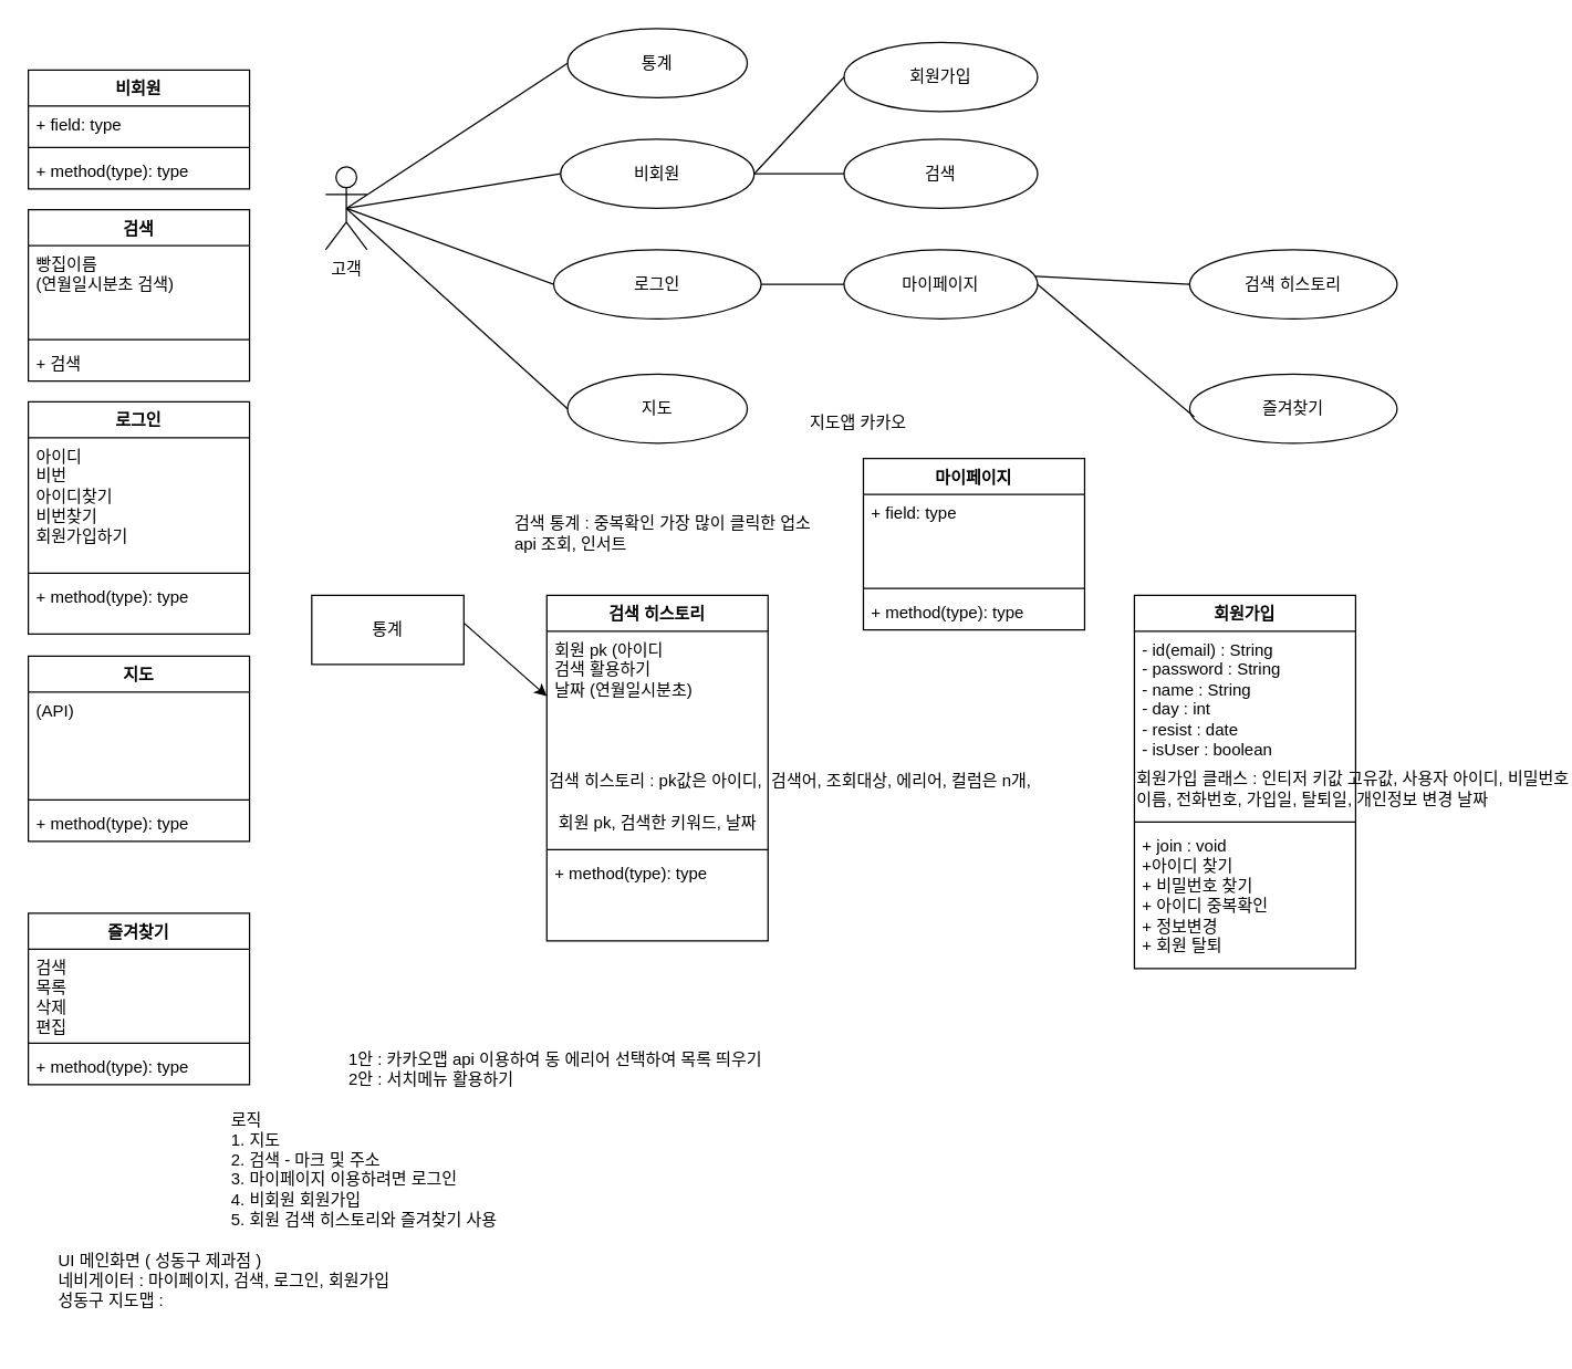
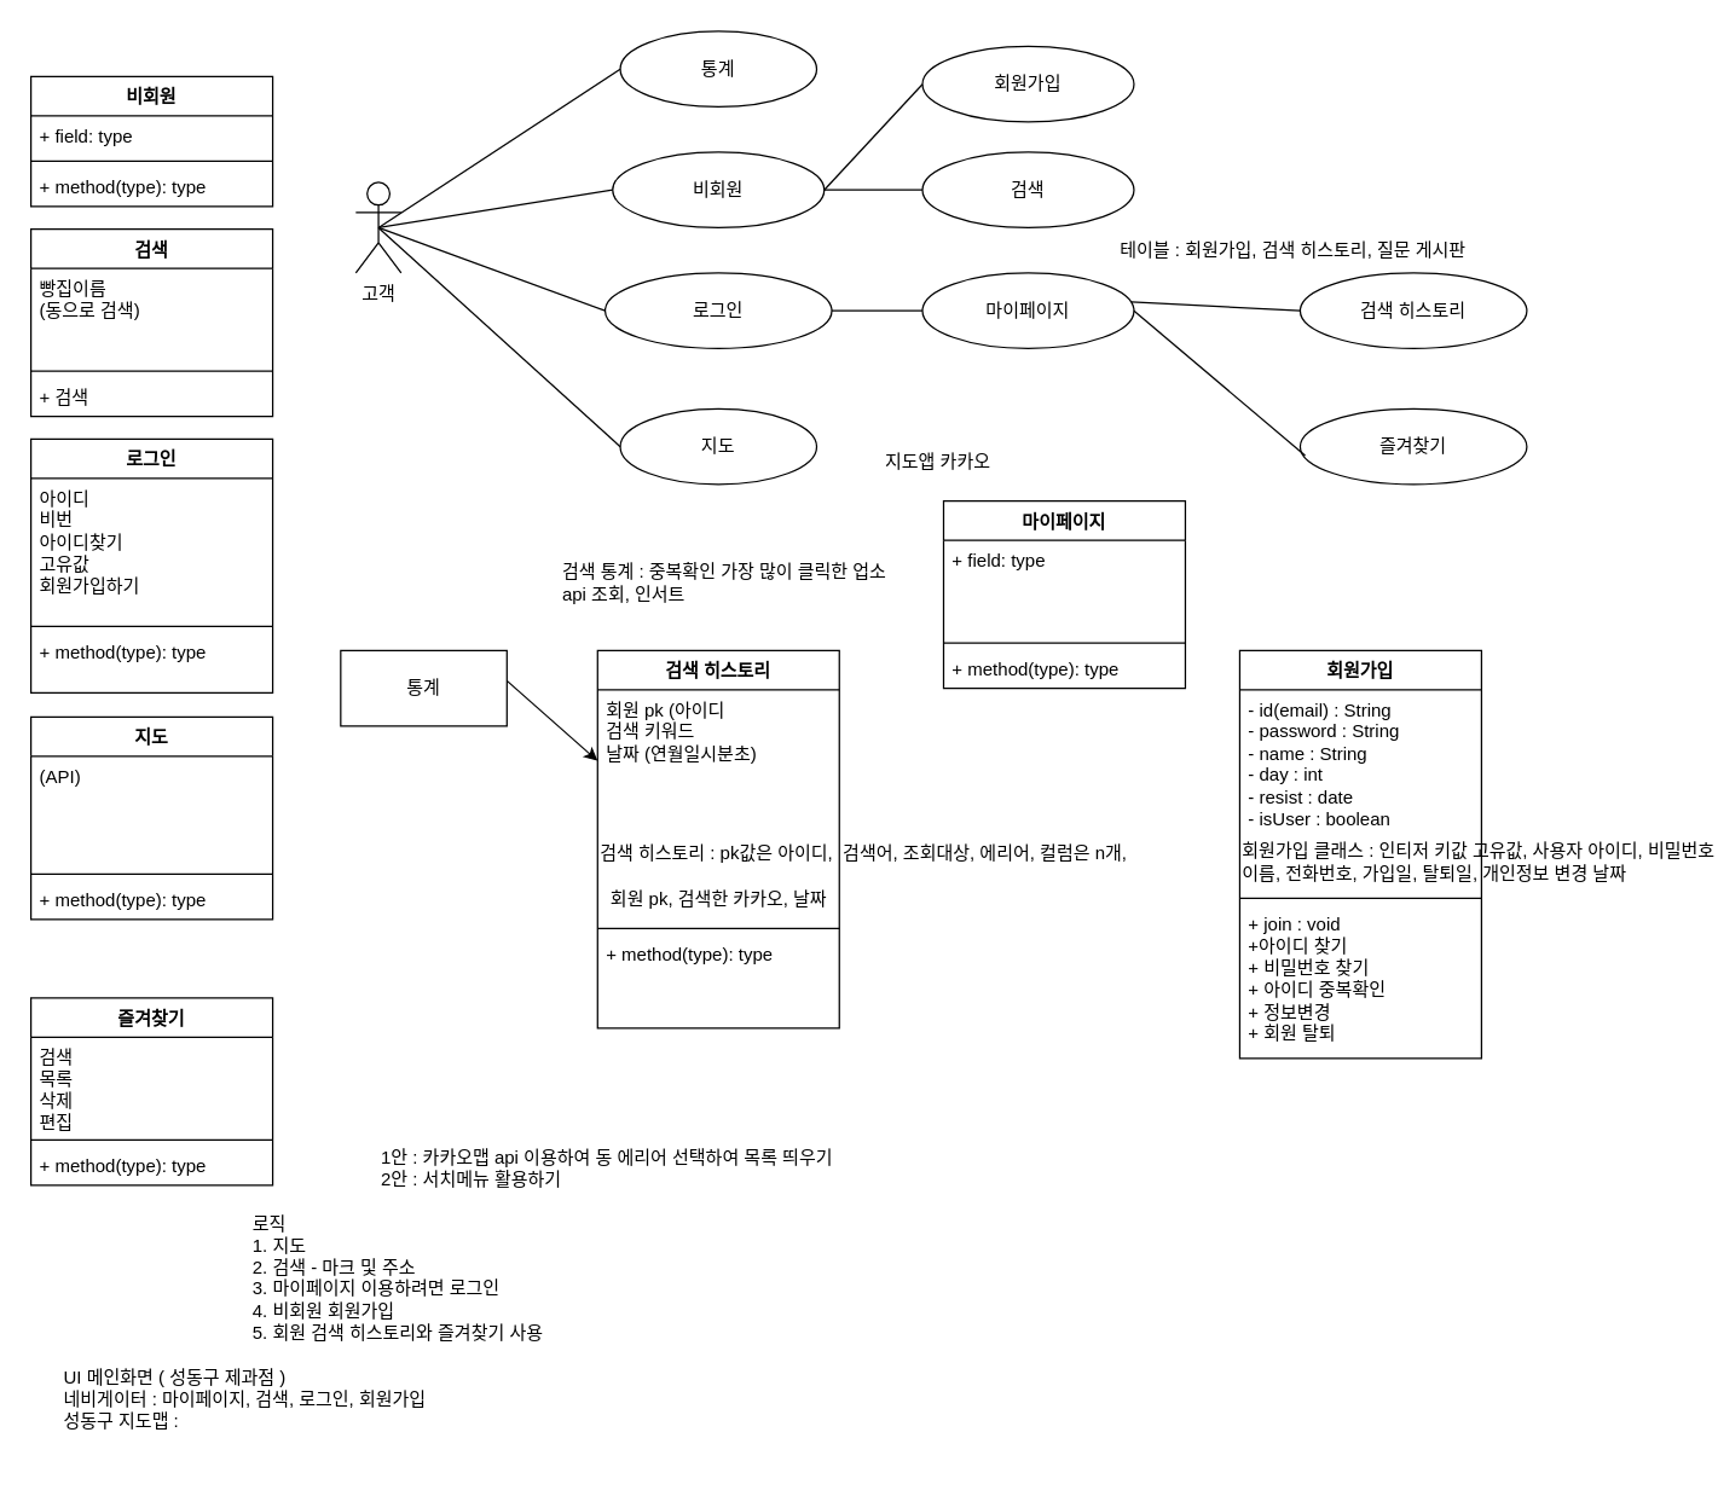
+ <mxCell id="21" value="테이블 : 회원가입, 검색 히스토리, 질문 게시판" style="text;html=1;align=center;verticalAlign=middle;resizable=0;points=[];autosize=1;strokeColor=none;fillColor=none;" vertex="1" parent="1"><mxGeometry x="720" y="150" width="270" height="30" as="geometry" /></mxCell>
- <mxCell id="56" value="빵집이름&lt;div&gt;(연월일시분초 검색)&lt;/div&gt;" style="text;strokeColor=none;fillColor=none;align=left;verticalAlign=top;spacingLeft=4;spacingRight=4;overflow=hidden;rotatable=0;points=[[0,0.5],[1,0.5]];portConstraint=eastwest;whiteSpace=wrap;html=1;" vertex="1" parent="55"><mxGeometry y="26" width="160" height="64" as="geometry" /></mxCell>
+ <mxCell id="56" value="빵집이름&lt;div&gt;(동으로 검색)&lt;/div&gt;" style="text;strokeColor=none;fillColor=none;align=left;verticalAlign=top;spacingLeft=4;spacingRight=4;overflow=hidden;rotatable=0;points=[[0,0.5],[1,0.5]];portConstraint=eastwest;whiteSpace=wrap;html=1;" vertex="1" parent="55"><mxGeometry y="26" width="160" height="64" as="geometry" /></mxCell>
- <mxCell id="52" value="아이디&lt;div&gt;비번&lt;/div&gt;&lt;div&gt;아이디찾기&lt;/div&gt;&lt;div&gt;비번찾기&lt;/div&gt;&lt;div&gt;회원가입하기&lt;/div&gt;" style="text;strokeColor=none;fillColor=none;align=left;verticalAlign=top;spacingLeft=4;spacingRight=4;overflow=hidden;rotatable=0;points=[[0,0.5],[1,0.5]];portConstraint=eastwest;whiteSpace=wrap;html=1;" vertex="1" parent="51"><mxGeometry y="26" width="160" height="94" as="geometry" /></mxCell>
+ <mxCell id="52" value="아이디&lt;div&gt;비번&lt;/div&gt;&lt;div&gt;아이디찾기&lt;/div&gt;&lt;div&gt;고유값&lt;/div&gt;&lt;div&gt;회원가입하기&lt;/div&gt;" style="text;strokeColor=none;fillColor=none;align=left;verticalAlign=top;spacingLeft=4;spacingRight=4;overflow=hidden;rotatable=0;points=[[0,0.5],[1,0.5]];portConstraint=eastwest;whiteSpace=wrap;html=1;" vertex="1" parent="51"><mxGeometry y="26" width="160" height="94" as="geometry" /></mxCell>
- <mxCell id="29" value="회원 pk (아이디&lt;div&gt;검색 활용하기&lt;/div&gt;&lt;div&gt;날짜 (연월일시분초)&lt;/div&gt;" style="text;strokeColor=none;fillColor=none;align=left;verticalAlign=top;spacingLeft=4;spacingRight=4;overflow=hidden;rotatable=0;points=[[0,0.5],[1,0.5]];portConstraint=eastwest;whiteSpace=wrap;html=1;" vertex="1" parent="28"><mxGeometry y="26" width="160" height="94" as="geometry" /></mxCell>
+ <mxCell id="29" value="회원 pk (아이디&lt;div&gt;검색 키워드&lt;/div&gt;&lt;div&gt;날짜 (연월일시분초)&lt;/div&gt;" style="text;strokeColor=none;fillColor=none;align=left;verticalAlign=top;spacingLeft=4;spacingRight=4;overflow=hidden;rotatable=0;points=[[0,0.5],[1,0.5]];portConstraint=eastwest;whiteSpace=wrap;html=1;" vertex="1" parent="28"><mxGeometry y="26" width="160" height="94" as="geometry" /></mxCell>
- <mxCell id="31" value="회원 pk, 검색한 키워드, 날짜" style="text;html=1;align=center;verticalAlign=middle;resizable=0;points=[];autosize=1;strokeColor=none;fillColor=none;" vertex="1" parent="28"><mxGeometry y="150" width="160" height="30" as="geometry" /></mxCell>
+ <mxCell id="31" value="회원 pk, 검색한 카카오, 날짜" style="text;html=1;align=center;verticalAlign=middle;resizable=0;points=[];autosize=1;strokeColor=none;fillColor=none;" vertex="1" parent="28"><mxGeometry y="150" width="160" height="30" as="geometry" /></mxCell>
